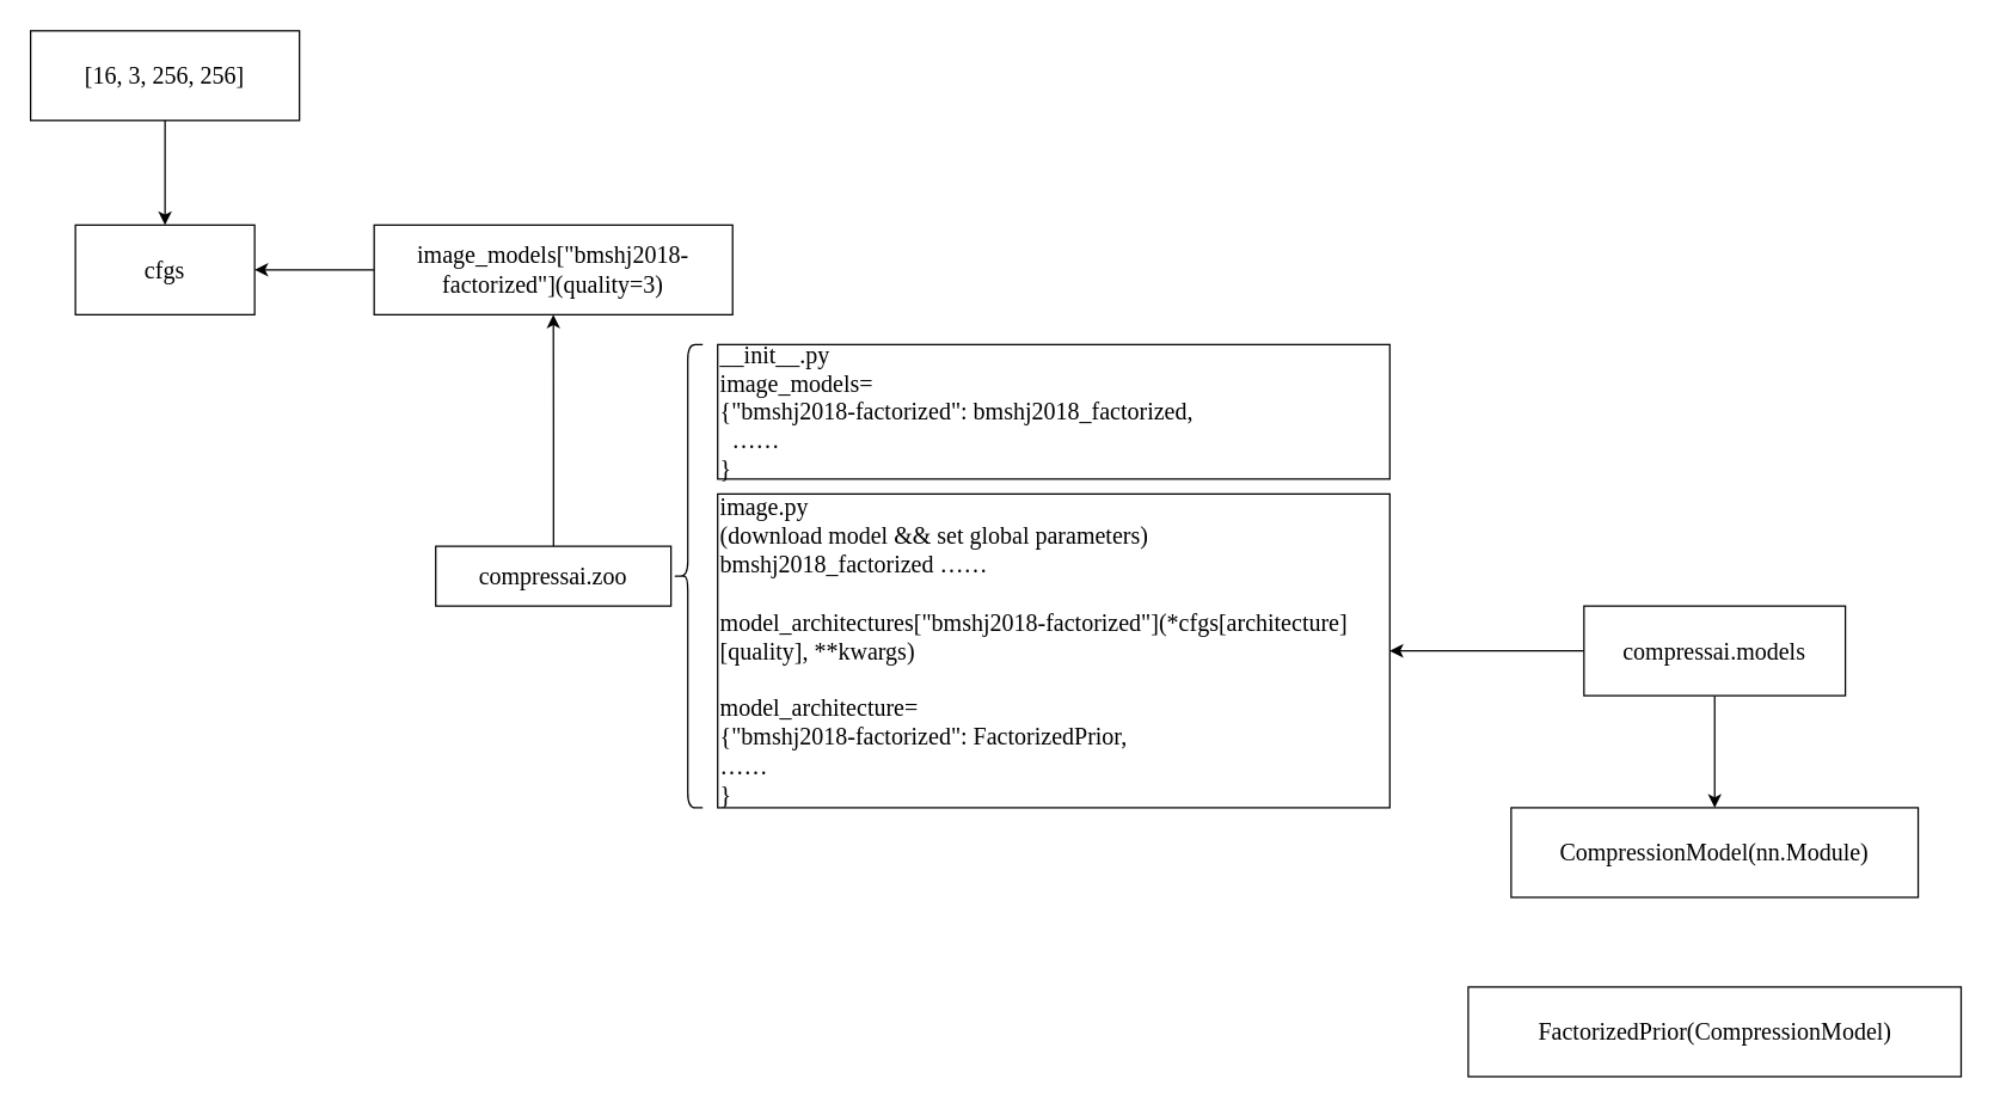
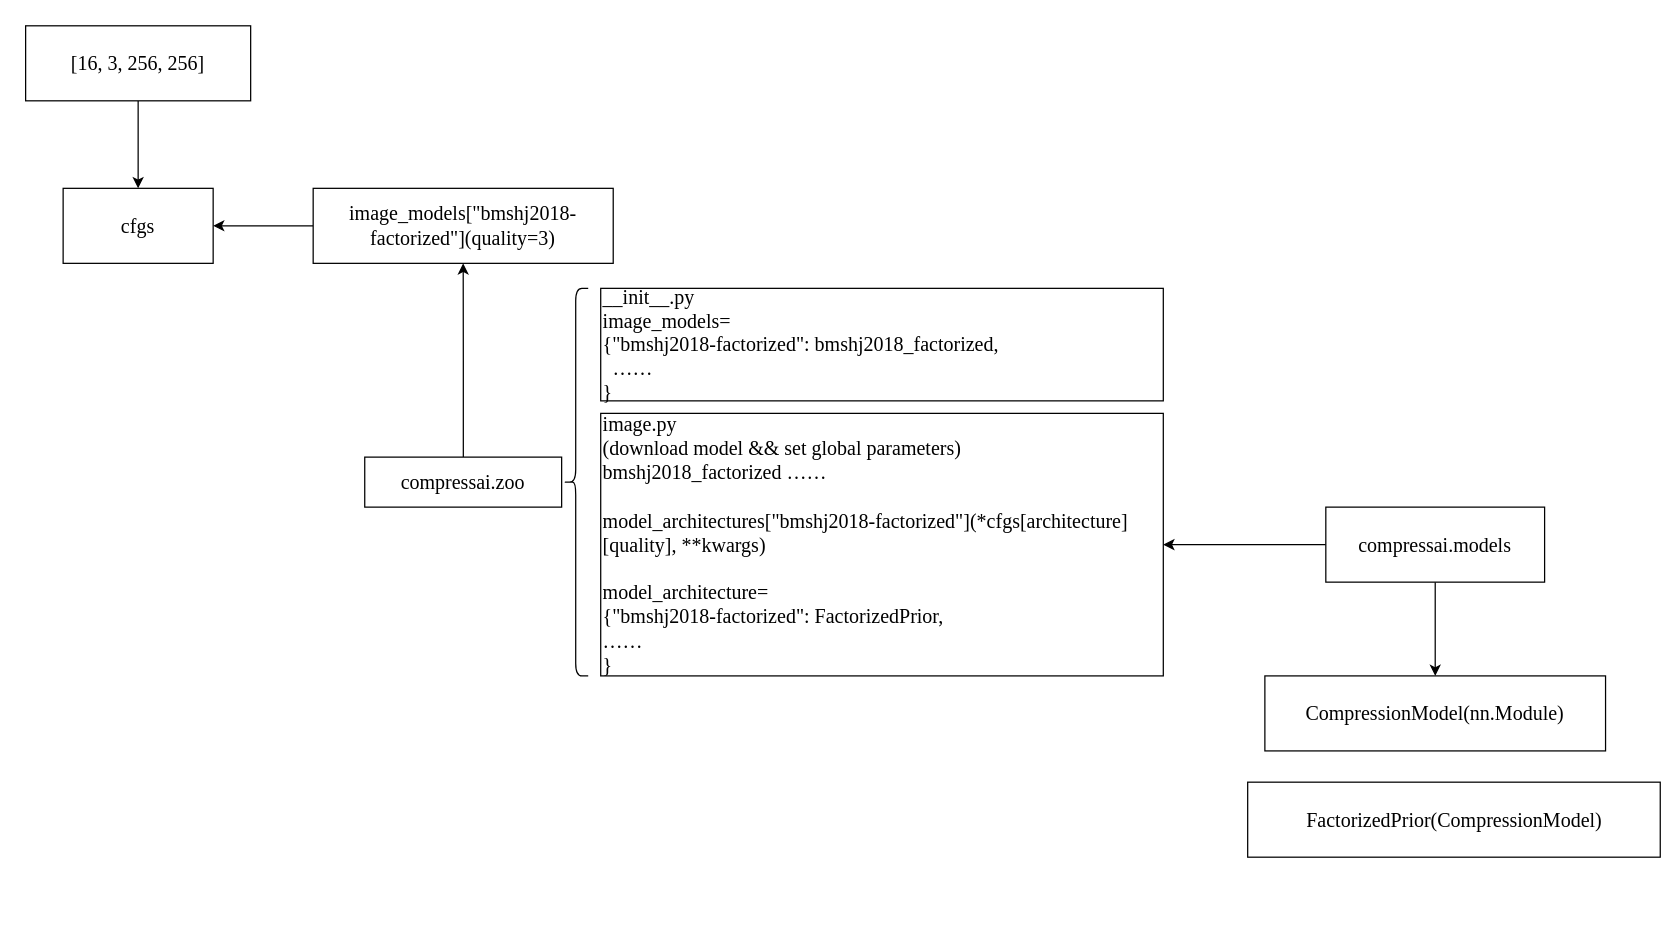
- <mxCell id="15" value="FactorizedPrior(CompressionModel)" style="whiteSpace=wrap;html=1;fontSize=16;fontFamily=Lucida Console;" vertex="1" parent="1"><mxGeometry x="982.5" y="660" width="330" height="60" as="geometry" /></mxCell>
+ <mxCell id="15" value="FactorizedPrior(CompressionModel)" style="whiteSpace=wrap;html=1;fontSize=16;fontFamily=Lucida Console;" vertex="1" parent="1"><mxGeometry x="997.5" y="625" width="330" height="60" as="geometry" /></mxCell>
